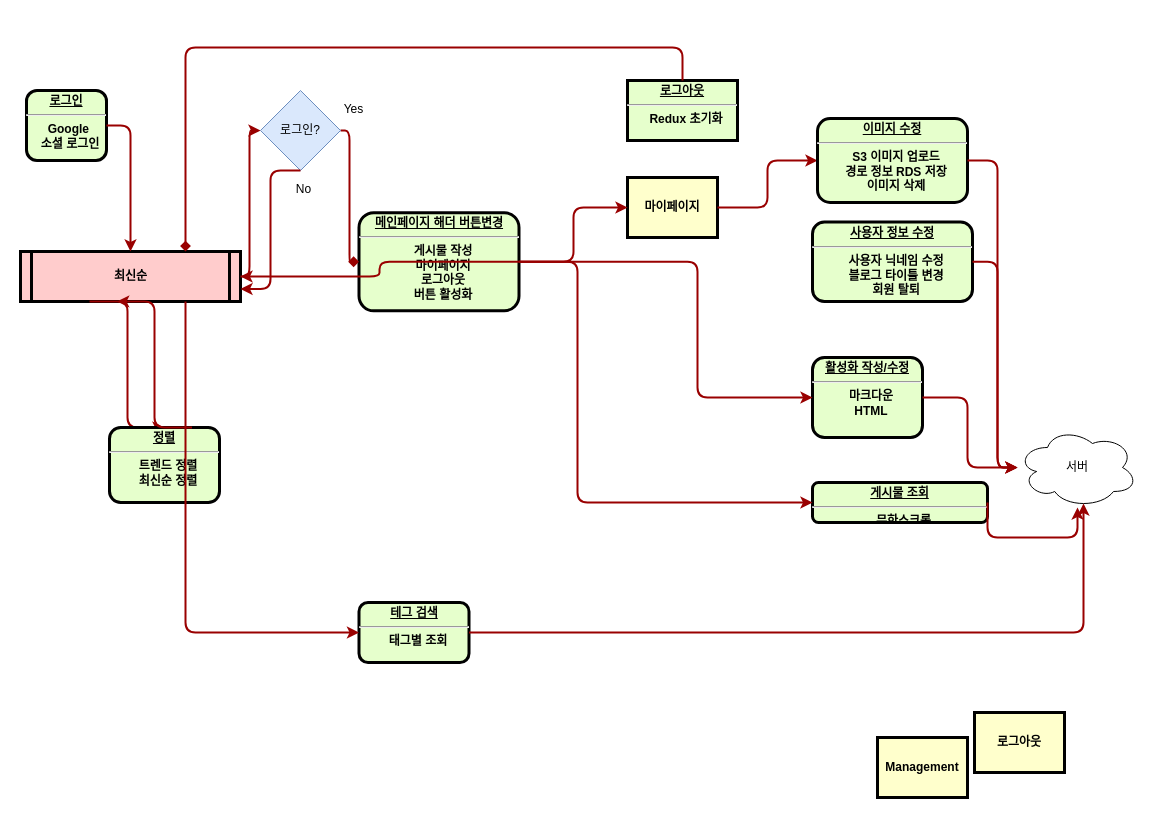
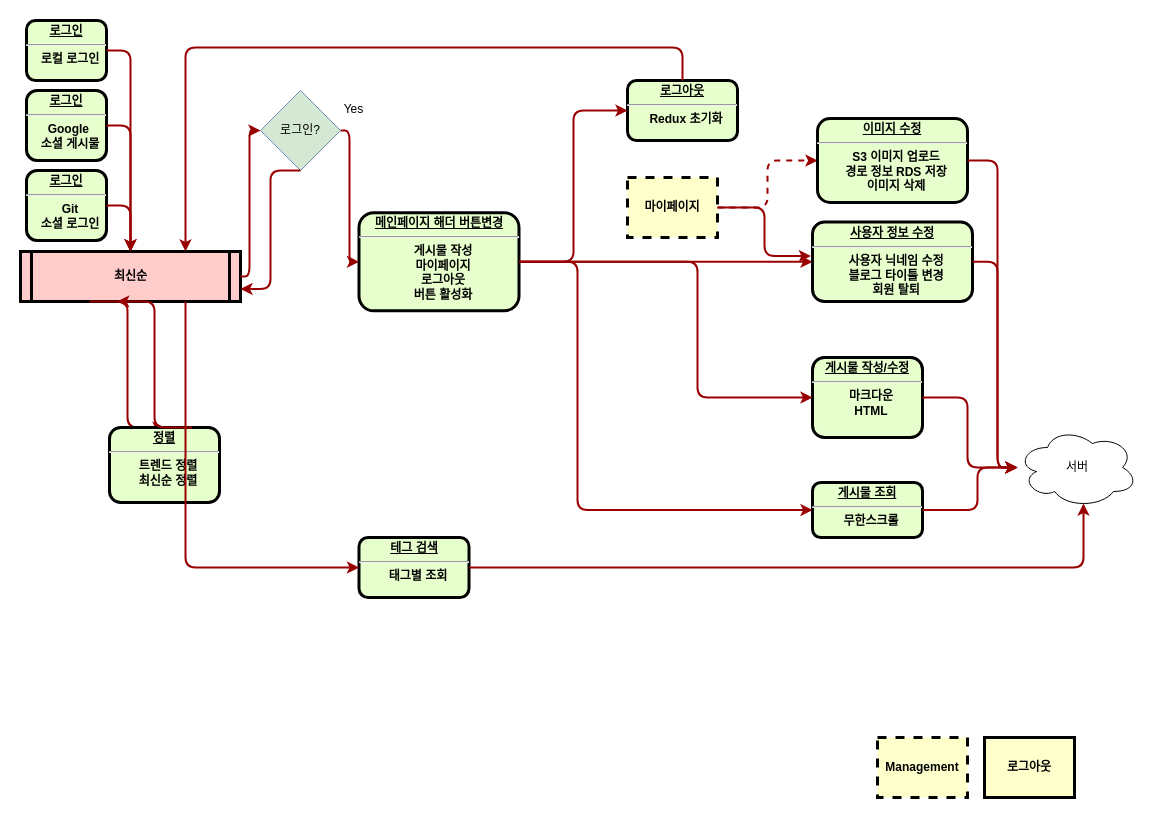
+ <mxCell id="3" value="&lt;p style=&quot;margin: 0px ; margin-top: 4px ; text-align: center ; text-decoration: underline&quot;&gt;로그인&lt;/p&gt;&lt;hr&gt;&lt;p style=&quot;margin: 0px ; margin-left: 8px&quot;&gt;로컬 로그인&lt;/p&gt;&lt;p style=&quot;margin: 0px ; margin-left: 8px&quot;&gt;&lt;br&gt;&lt;/p&gt;" style="verticalAlign=middle;align=center;overflow=fill;fontSize=12;fontFamily=Helvetica;html=1;rounded=1;fontStyle=1;strokeWidth=3;fillColor=#E6FFCC" parent="1" vertex="1"><mxGeometry x="26" y="20" width="80" height="60" as="geometry" /></mxCell>
+ <mxCell id="10" value="" style="edgeStyle=elbowEdgeStyle;elbow=horizontal;strokeColor=#990000;strokeWidth=2;exitX=1;exitY=0.5;exitDx=0;exitDy=0;entryX=0.5;entryY=0;entryDx=0;entryDy=0;" parent="1" source="3" target="2" edge="1"><mxGeometry width="100" height="100" relative="1" as="geometry"><mxPoint x="390" y="70" as="sourcePoint" /><mxPoint x="272" y="321" as="targetPoint" /><Array as="points"><mxPoint x="130" y="180" /><mxPoint x="272" y="190" /></Array></mxGeometry></mxCell>
- <mxCell id="14" value="&lt;p style=&quot;margin: 0px ; margin-top: 4px ; text-align: center ; text-decoration: underline&quot;&gt;로그인&lt;/p&gt;&lt;hr&gt;&lt;p style=&quot;margin: 0px ; margin-left: 8px&quot;&gt;Google&amp;nbsp;&lt;/p&gt;&lt;p style=&quot;margin: 0px ; margin-left: 8px&quot;&gt;소셜&lt;span&gt;&amp;nbsp;로그인&lt;/span&gt;&lt;/p&gt;&lt;p style=&quot;margin: 0px ; margin-left: 8px&quot;&gt;&lt;br&gt;&lt;/p&gt;" style="verticalAlign=middle;align=center;overflow=fill;fontSize=12;fontFamily=Helvetica;html=1;rounded=1;fontStyle=1;strokeWidth=3;fillColor=#E6FFCC" vertex="1" parent="1"><mxGeometry x="26" y="90" width="80" height="70" as="geometry" /></mxCell>
+ <mxCell id="14" value="&lt;p style=&quot;margin: 0px ; margin-top: 4px ; text-align: center ; text-decoration: underline&quot;&gt;로그인&lt;/p&gt;&lt;hr&gt;&lt;p style=&quot;margin: 0px ; margin-left: 8px&quot;&gt;Google&amp;nbsp;&lt;/p&gt;&lt;p style=&quot;margin: 0px ; margin-left: 8px&quot;&gt;소셜&lt;span&gt;&amp;nbsp;게시물&lt;/span&gt;&lt;/p&gt;&lt;p style=&quot;margin: 0px ; margin-left: 8px&quot;&gt;&lt;br&gt;&lt;/p&gt;" style="verticalAlign=middle;align=center;overflow=fill;fontSize=12;fontFamily=Helvetica;html=1;rounded=1;fontStyle=1;strokeWidth=3;fillColor=#E6FFCC" vertex="1" parent="1"><mxGeometry x="26" y="90" width="80" height="70" as="geometry" /></mxCell>
- <mxCell id="22" value="&lt;p style=&quot;margin: 0px ; margin-top: 4px ; text-align: center ; text-decoration: underline&quot;&gt;&lt;strong&gt;로그아웃&lt;/strong&gt;&lt;/p&gt;&lt;hr&gt;&lt;p style=&quot;margin: 0px ; margin-left: 8px&quot;&gt;Redux 초기화&lt;/p&gt;" style="verticalAlign=middle;align=center;overflow=fill;fontSize=12;fontFamily=Helvetica;html=1;fontStyle=1;strokeWidth=3;fillColor=#E6FFCC;rounded=0;" vertex="1" parent="1"><mxGeometry x="627" y="80" width="110" height="60" as="geometry" /></mxCell>
+ <mxCell id="22" value="&lt;p style=&quot;margin: 0px ; margin-top: 4px ; text-align: center ; text-decoration: underline&quot;&gt;&lt;strong&gt;로그아웃&lt;/strong&gt;&lt;/p&gt;&lt;hr&gt;&lt;p style=&quot;margin: 0px ; margin-left: 8px&quot;&gt;Redux 초기화&lt;/p&gt;" style="verticalAlign=middle;align=center;overflow=fill;fontSize=12;fontFamily=Helvetica;html=1;rounded=1;fontStyle=1;strokeWidth=3;fillColor=#E6FFCC" vertex="1" parent="1"><mxGeometry x="627" y="80" width="110" height="60" as="geometry" /></mxCell>
- <mxCell id="18" value="로그인?" style="rhombus;whiteSpace=wrap;html=1;fillColor=#dae8fc;strokeColor=#6c8ebf;" vertex="1" parent="1"><mxGeometry x="260" y="90" width="80" height="80" as="geometry" /></mxCell>
+ <mxCell id="18" value="로그인?" style="rhombus;whiteSpace=wrap;html=1;fillColor=#d5e8d4;strokeColor=#6c8ebf;" vertex="1" parent="1"><mxGeometry x="260" y="90" width="80" height="80" as="geometry" /></mxCell>
- <mxCell id="25" value="" style="edgeStyle=elbowEdgeStyle;elbow=horizontal;strokeColor=#990000;strokeWidth=2;exitX=1;exitY=0.5;exitDx=0;exitDy=0;entryX=0;entryY=0.5;entryDx=0;entryDy=0;" edge="1" parent="1" source="8" target="26"><mxGeometry width="100" height="100" relative="1" as="geometry"><mxPoint x="860" y="230" as="sourcePoint" /><mxPoint x="935" y="201" as="targetPoint" /></mxGeometry></mxCell>
+ <mxCell id="25" value="" style="edgeStyle=elbowEdgeStyle;elbow=horizontal;strokeColor=#990000;strokeWidth=2;exitX=1;exitY=0.5;exitDx=0;exitDy=0;entryX=0;entryY=0.5;entryDx=0;entryDy=0;dashed=1;" edge="1" parent="1" source="8" target="26"><mxGeometry width="100" height="100" relative="1" as="geometry"><mxPoint x="860" y="230" as="sourcePoint" /><mxPoint x="935" y="201" as="targetPoint" /></mxGeometry></mxCell>
- <mxCell id="21" value="No" style="text;spacingTop=-5;align=center" vertex="1" parent="1"><mxGeometry x="283.5" y="180" width="40" height="20" as="geometry" /></mxCell>
+ <mxCell id="15" value="&lt;p style=&quot;margin: 0px ; margin-top: 4px ; text-align: center ; text-decoration: underline&quot;&gt;로그인&lt;/p&gt;&lt;hr&gt;&lt;p style=&quot;margin: 0px ; margin-left: 8px&quot;&gt;Git&lt;/p&gt;&lt;p style=&quot;margin: 0px ; margin-left: 8px&quot;&gt;소셜&lt;span&gt;&amp;nbsp;로그인&lt;/span&gt;&lt;/p&gt;&lt;p style=&quot;margin: 0px ; margin-left: 8px&quot;&gt;&lt;br&gt;&lt;/p&gt;" style="verticalAlign=middle;align=center;overflow=fill;fontSize=12;fontFamily=Helvetica;html=1;rounded=1;fontStyle=1;strokeWidth=3;fillColor=#E6FFCC" vertex="1" parent="1"><mxGeometry x="26" y="170" width="80" height="70" as="geometry" /></mxCell>
+ <mxCell id="17" value="" style="edgeStyle=elbowEdgeStyle;elbow=horizontal;strokeColor=#990000;strokeWidth=2;exitX=1;exitY=0.5;exitDx=0;exitDy=0;entryX=0.5;entryY=0;entryDx=0;entryDy=0;" edge="1" parent="1" source="15" target="2"><mxGeometry width="100" height="100" relative="1" as="geometry"><mxPoint x="180" y="147" as="sourcePoint" /><mxPoint x="270" y="320" as="targetPoint" /><Array as="points"><mxPoint x="130" y="280" /><mxPoint x="270" y="270" /></Array></mxGeometry></mxCell>
- <mxCell id="23" value="" style="edgeStyle=elbowEdgeStyle;elbow=horizontal;strokeColor=#990000;strokeWidth=2;exitX=1;exitY=0.5;exitDx=0;exitDy=0;entryX=0;entryY=0.5;entryDx=0;entryDy=0;" edge="1" parent="1" source="5" target="8"><mxGeometry width="100" height="100" relative="1" as="geometry"><mxPoint x="650" y="240" as="sourcePoint" /><mxPoint x="657" y="207" as="targetPoint" /></mxGeometry></mxCell>
+ <mxCell id="23" value="" style="edgeStyle=elbowEdgeStyle;elbow=horizontal;strokeColor=#990000;strokeWidth=2;exitX=1;exitY=0.5;exitDx=0;exitDy=0;" edge="1" parent="1" source="5" target="28"><mxGeometry width="100" height="100" relative="1" as="geometry"><mxPoint x="650" y="240" as="sourcePoint" /><mxPoint x="657" y="207" as="targetPoint" /></mxGeometry></mxCell>
- <mxCell id="8" value="마이페이지" style="whiteSpace=wrap;align=center;verticalAlign=middle;fontStyle=1;strokeWidth=3;fillColor=#FFFFCC" parent="1" vertex="1"><mxGeometry x="627" y="177" width="90" height="60" as="geometry" /></mxCell>
+ <mxCell id="8" value="마이페이지" style="whiteSpace=wrap;align=center;verticalAlign=middle;fontStyle=1;strokeWidth=3;fillColor=#FFFFCC;dashed=1;" parent="1" vertex="1"><mxGeometry x="627" y="177" width="90" height="60" as="geometry" /></mxCell>
- <mxCell id="27" value="" style="edgeStyle=elbowEdgeStyle;elbow=horizontal;strokeColor=#990000;strokeWidth=2;exitX=0.5;exitY=0;exitDx=0;exitDy=0;entryX=0.75;entryY=0;entryDx=0;entryDy=0;endArrow=diamond;" edge="1" parent="1" source="22" target="2"><mxGeometry width="100" height="100" relative="1" as="geometry"><mxPoint x="647" y="20" as="sourcePoint" /><mxPoint x="447" y="30" as="targetPoint" /><Array as="points"><mxPoint x="427" y="47" /><mxPoint x="197" y="157" /></Array></mxGeometry></mxCell>
+ <mxCell id="27" value="" style="edgeStyle=elbowEdgeStyle;elbow=horizontal;strokeColor=#990000;strokeWidth=2;exitX=0.5;exitY=0;exitDx=0;exitDy=0;entryX=0.75;entryY=0;entryDx=0;entryDy=0;" edge="1" parent="1" source="22" target="2"><mxGeometry width="100" height="100" relative="1" as="geometry"><mxPoint x="647" y="20" as="sourcePoint" /><mxPoint x="447" y="30" as="targetPoint" /><Array as="points"><mxPoint x="427" y="47" /><mxPoint x="197" y="157" /></Array></mxGeometry></mxCell>
+ <mxCell id="29" value="" style="edgeStyle=elbowEdgeStyle;elbow=horizontal;strokeColor=#990000;strokeWidth=2;entryX=-0.01;entryY=0.428;entryDx=0;entryDy=0;entryPerimeter=0;" edge="1" parent="1" source="8" target="28"><mxGeometry width="100" height="100" relative="1" as="geometry"><mxPoint x="712" y="359" as="sourcePoint" /><mxPoint x="812" y="287" as="targetPoint" /></mxGeometry></mxCell>
- <mxCell id="12" value="" style="edgeStyle=elbowEdgeStyle;elbow=horizontal;strokeColor=#990000;strokeWidth=2;exitX=1;exitY=0.5;exitDx=0;exitDy=0;entryX=0;entryY=0.5;entryDx=0;entryDy=0;endArrow=diamond;" parent="1" source="18" target="5" edge="1"><mxGeometry width="100" height="100" relative="1" as="geometry"><mxPoint x="510" y="210" as="sourcePoint" /><mxPoint x="460" y="140" as="targetPoint" /></mxGeometry></mxCell>
+ <mxCell id="12" value="" style="edgeStyle=elbowEdgeStyle;elbow=horizontal;strokeColor=#990000;strokeWidth=2;exitX=1;exitY=0.5;exitDx=0;exitDy=0;entryX=0;entryY=0.5;entryDx=0;entryDy=0;" parent="1" source="18" target="5" edge="1"><mxGeometry width="100" height="100" relative="1" as="geometry"><mxPoint x="510" y="210" as="sourcePoint" /><mxPoint x="460" y="140" as="targetPoint" /></mxGeometry></mxCell>
- <mxCell id="24" value="" style="edgeStyle=elbowEdgeStyle;elbow=horizontal;strokeColor=#990000;strokeWidth=2;exitX=1;exitY=0.5;exitDx=0;exitDy=0;" edge="1" parent="1" source="5" target="2"><mxGeometry width="100" height="100" relative="1" as="geometry"><mxPoint x="610" y="170" as="sourcePoint" /><mxPoint x="685" y="120" as="targetPoint" /></mxGeometry></mxCell>
+ <mxCell id="24" value="" style="edgeStyle=elbowEdgeStyle;elbow=horizontal;strokeColor=#990000;strokeWidth=2;exitX=1;exitY=0.5;exitDx=0;exitDy=0;entryX=0;entryY=0.5;entryDx=0;entryDy=0;" edge="1" parent="1" source="5" target="22"><mxGeometry width="100" height="100" relative="1" as="geometry"><mxPoint x="610" y="170" as="sourcePoint" /><mxPoint x="685" y="120" as="targetPoint" /></mxGeometry></mxCell>
- <mxCell id="4" value="&lt;p style=&quot;margin: 0px ; margin-top: 4px ; text-align: center ; text-decoration: underline&quot;&gt;활성화 작성/수정&lt;/p&gt;&lt;hr&gt;&lt;p style=&quot;margin: 0px ; margin-left: 8px&quot;&gt;마크다운&lt;/p&gt;&lt;p style=&quot;margin: 0px ; margin-left: 8px&quot;&gt;HTML&lt;/p&gt;" style="verticalAlign=middle;align=center;overflow=fill;fontSize=12;fontFamily=Helvetica;html=1;rounded=1;fontStyle=1;strokeWidth=3;fillColor=#E6FFCC" parent="1" vertex="1"><mxGeometry x="812" y="357" width="110" height="80" as="geometry" /></mxCell>
+ <mxCell id="4" value="&lt;p style=&quot;margin: 0px ; margin-top: 4px ; text-align: center ; text-decoration: underline&quot;&gt;게시물 작성/수정&lt;/p&gt;&lt;hr&gt;&lt;p style=&quot;margin: 0px ; margin-left: 8px&quot;&gt;마크다운&lt;/p&gt;&lt;p style=&quot;margin: 0px ; margin-left: 8px&quot;&gt;HTML&lt;/p&gt;" style="verticalAlign=middle;align=center;overflow=fill;fontSize=12;fontFamily=Helvetica;html=1;rounded=1;fontStyle=1;strokeWidth=3;fillColor=#E6FFCC" parent="1" vertex="1"><mxGeometry x="812" y="357" width="110" height="80" as="geometry" /></mxCell>
- <mxCell id="33" value="&lt;p style=&quot;margin: 0px ; margin-top: 4px ; text-align: center ; text-decoration: underline&quot;&gt;게시물 조회&lt;/p&gt;&lt;hr&gt;&lt;p style=&quot;margin: 0px ; margin-left: 8px&quot;&gt;무한스크롤&lt;/p&gt;" style="verticalAlign=middle;align=center;overflow=fill;fontSize=12;fontFamily=Helvetica;html=1;rounded=1;fontStyle=1;strokeWidth=3;fillColor=#E6FFCC" vertex="1" parent="1"><mxGeometry x="812" y="482" width="175" height="40" as="geometry" /></mxCell>
+ <mxCell id="33" value="&lt;p style=&quot;margin: 0px ; margin-top: 4px ; text-align: center ; text-decoration: underline&quot;&gt;게시물 조회&lt;/p&gt;&lt;hr&gt;&lt;p style=&quot;margin: 0px ; margin-left: 8px&quot;&gt;무한스크롤&lt;/p&gt;" style="verticalAlign=middle;align=center;overflow=fill;fontSize=12;fontFamily=Helvetica;html=1;rounded=1;fontStyle=1;strokeWidth=3;fillColor=#E6FFCC" vertex="1" parent="1"><mxGeometry x="812" y="482" width="110" height="55" as="geometry" /></mxCell>
- <mxCell id="9" value="&lt;p style=&quot;margin: 0px ; margin-top: 4px ; text-align: center ; text-decoration: underline&quot;&gt;&lt;strong&gt;테그 검색&lt;/strong&gt;&lt;/p&gt;&lt;hr&gt;&lt;p style=&quot;margin: 0px ; margin-left: 8px&quot;&gt;태그별 조회&lt;/p&gt;" style="verticalAlign=middle;align=center;overflow=fill;fontSize=12;fontFamily=Helvetica;html=1;rounded=1;fontStyle=1;strokeWidth=3;fillColor=#E6FFCC" parent="1" vertex="1"><mxGeometry x="358.5" y="602" width="110" height="60" as="geometry" /></mxCell>
+ <mxCell id="9" value="&lt;p style=&quot;margin: 0px ; margin-top: 4px ; text-align: center ; text-decoration: underline&quot;&gt;&lt;strong&gt;테그 검색&lt;/strong&gt;&lt;/p&gt;&lt;hr&gt;&lt;p style=&quot;margin: 0px ; margin-left: 8px&quot;&gt;태그별 조회&lt;/p&gt;" style="verticalAlign=middle;align=center;overflow=fill;fontSize=12;fontFamily=Helvetica;html=1;rounded=1;fontStyle=1;strokeWidth=3;fillColor=#E6FFCC" parent="1" vertex="1"><mxGeometry x="358.5" y="537" width="110" height="60" as="geometry" /></mxCell>
- <mxCell id="7" value="로그아웃" style="whiteSpace=wrap;align=center;verticalAlign=middle;fontStyle=1;strokeWidth=3;fillColor=#FFFFCC" parent="1" vertex="1"><mxGeometry x="974" y="712" width="90" height="60" as="geometry" /></mxCell>
+ <mxCell id="7" value="로그아웃" style="whiteSpace=wrap;align=center;verticalAlign=middle;fontStyle=1;strokeWidth=3;fillColor=#FFFFCC" parent="1" vertex="1"><mxGeometry x="984" y="737" width="90" height="60" as="geometry" /></mxCell>
- <mxCell id="6" value="Management" style="whiteSpace=wrap;align=center;verticalAlign=middle;fontStyle=1;strokeWidth=3;fillColor=#FFFFCC" parent="1" vertex="1"><mxGeometry x="877" y="737" width="90" height="60" as="geometry" /></mxCell>
+ <mxCell id="6" value="Management" style="whiteSpace=wrap;align=center;verticalAlign=middle;fontStyle=1;strokeWidth=3;fillColor=#FFFFCC;dashed=1;" parent="1" vertex="1"><mxGeometry x="877" y="737" width="90" height="60" as="geometry" /></mxCell>
